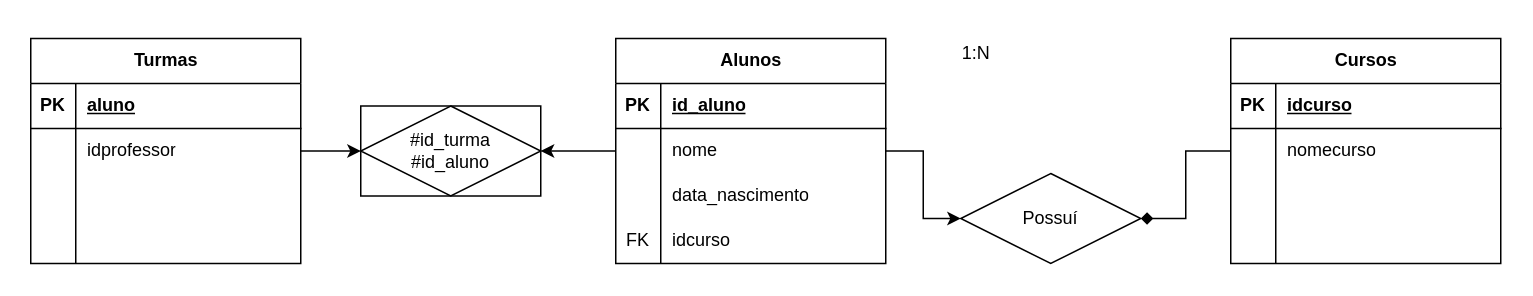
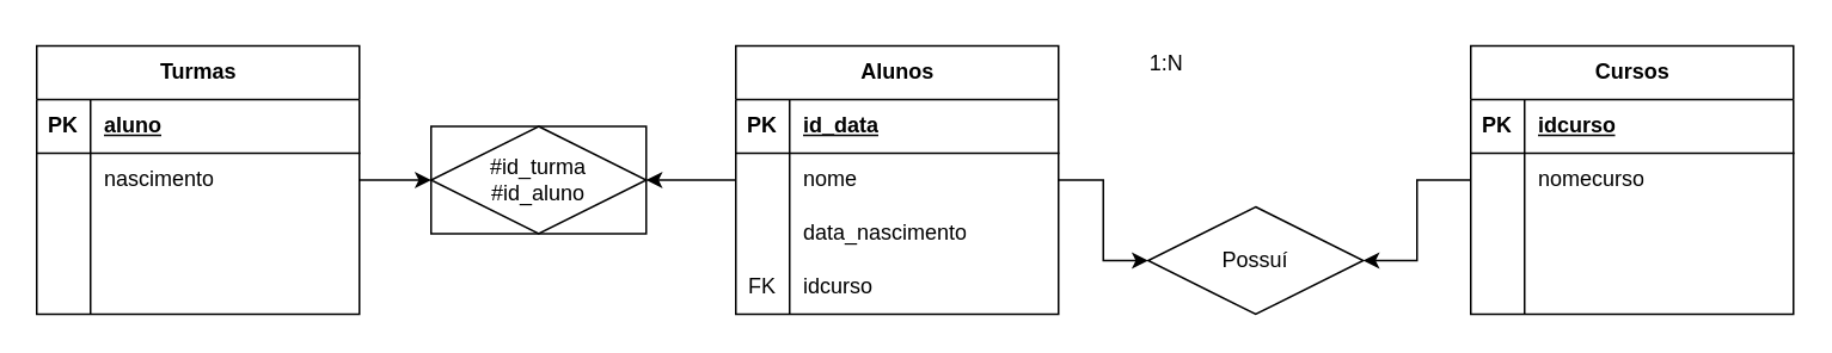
- <mxCell id="19" value="id_aluno" style="shape=partialRectangle;connectable=0;fillColor=none;top=0;left=0;bottom=0;right=0;align=left;spacingLeft=6;fontStyle=5;overflow=hidden;whiteSpace=wrap;html=1;" parent="17" vertex="1"><mxGeometry x="30" width="150" height="30" as="geometry"><mxRectangle width="150" height="30" as="alternateBounds" /></mxGeometry></mxCell>
+ <mxCell id="19" value="id_data" style="shape=partialRectangle;connectable=0;fillColor=none;top=0;left=0;bottom=0;right=0;align=left;spacingLeft=6;fontStyle=5;overflow=hidden;whiteSpace=wrap;html=1;" parent="17" vertex="1"><mxGeometry x="30" width="150" height="30" as="geometry"><mxRectangle width="150" height="30" as="alternateBounds" /></mxGeometry></mxCell>
- <mxCell id="8" value="idprofessor" style="shape=partialRectangle;connectable=0;fillColor=none;top=0;left=0;bottom=0;right=0;align=left;spacingLeft=6;overflow=hidden;whiteSpace=wrap;html=1;" parent="6" vertex="1"><mxGeometry x="30" width="150" height="30" as="geometry"><mxRectangle width="150" height="30" as="alternateBounds" /></mxGeometry></mxCell>
+ <mxCell id="8" value="nascimento" style="shape=partialRectangle;connectable=0;fillColor=none;top=0;left=0;bottom=0;right=0;align=left;spacingLeft=6;overflow=hidden;whiteSpace=wrap;html=1;" parent="6" vertex="1"><mxGeometry x="30" width="150" height="30" as="geometry"><mxRectangle width="150" height="30" as="alternateBounds" /></mxGeometry></mxCell>
- <mxCell id="29" style="edgeStyle=orthogonalEdgeStyle;rounded=0;orthogonalLoop=1;jettySize=auto;html=1;entryX=1;entryY=0.5;entryDx=0;entryDy=0;endArrow=diamond;" parent="1" source="30" target="43" edge="1"><mxGeometry relative="1" as="geometry" /></mxCell>
+ <mxCell id="29" style="edgeStyle=orthogonalEdgeStyle;rounded=0;orthogonalLoop=1;jettySize=auto;html=1;entryX=1;entryY=0.5;entryDx=0;entryDy=0;" parent="1" source="30" target="43" edge="1"><mxGeometry relative="1" as="geometry" /></mxCell>
